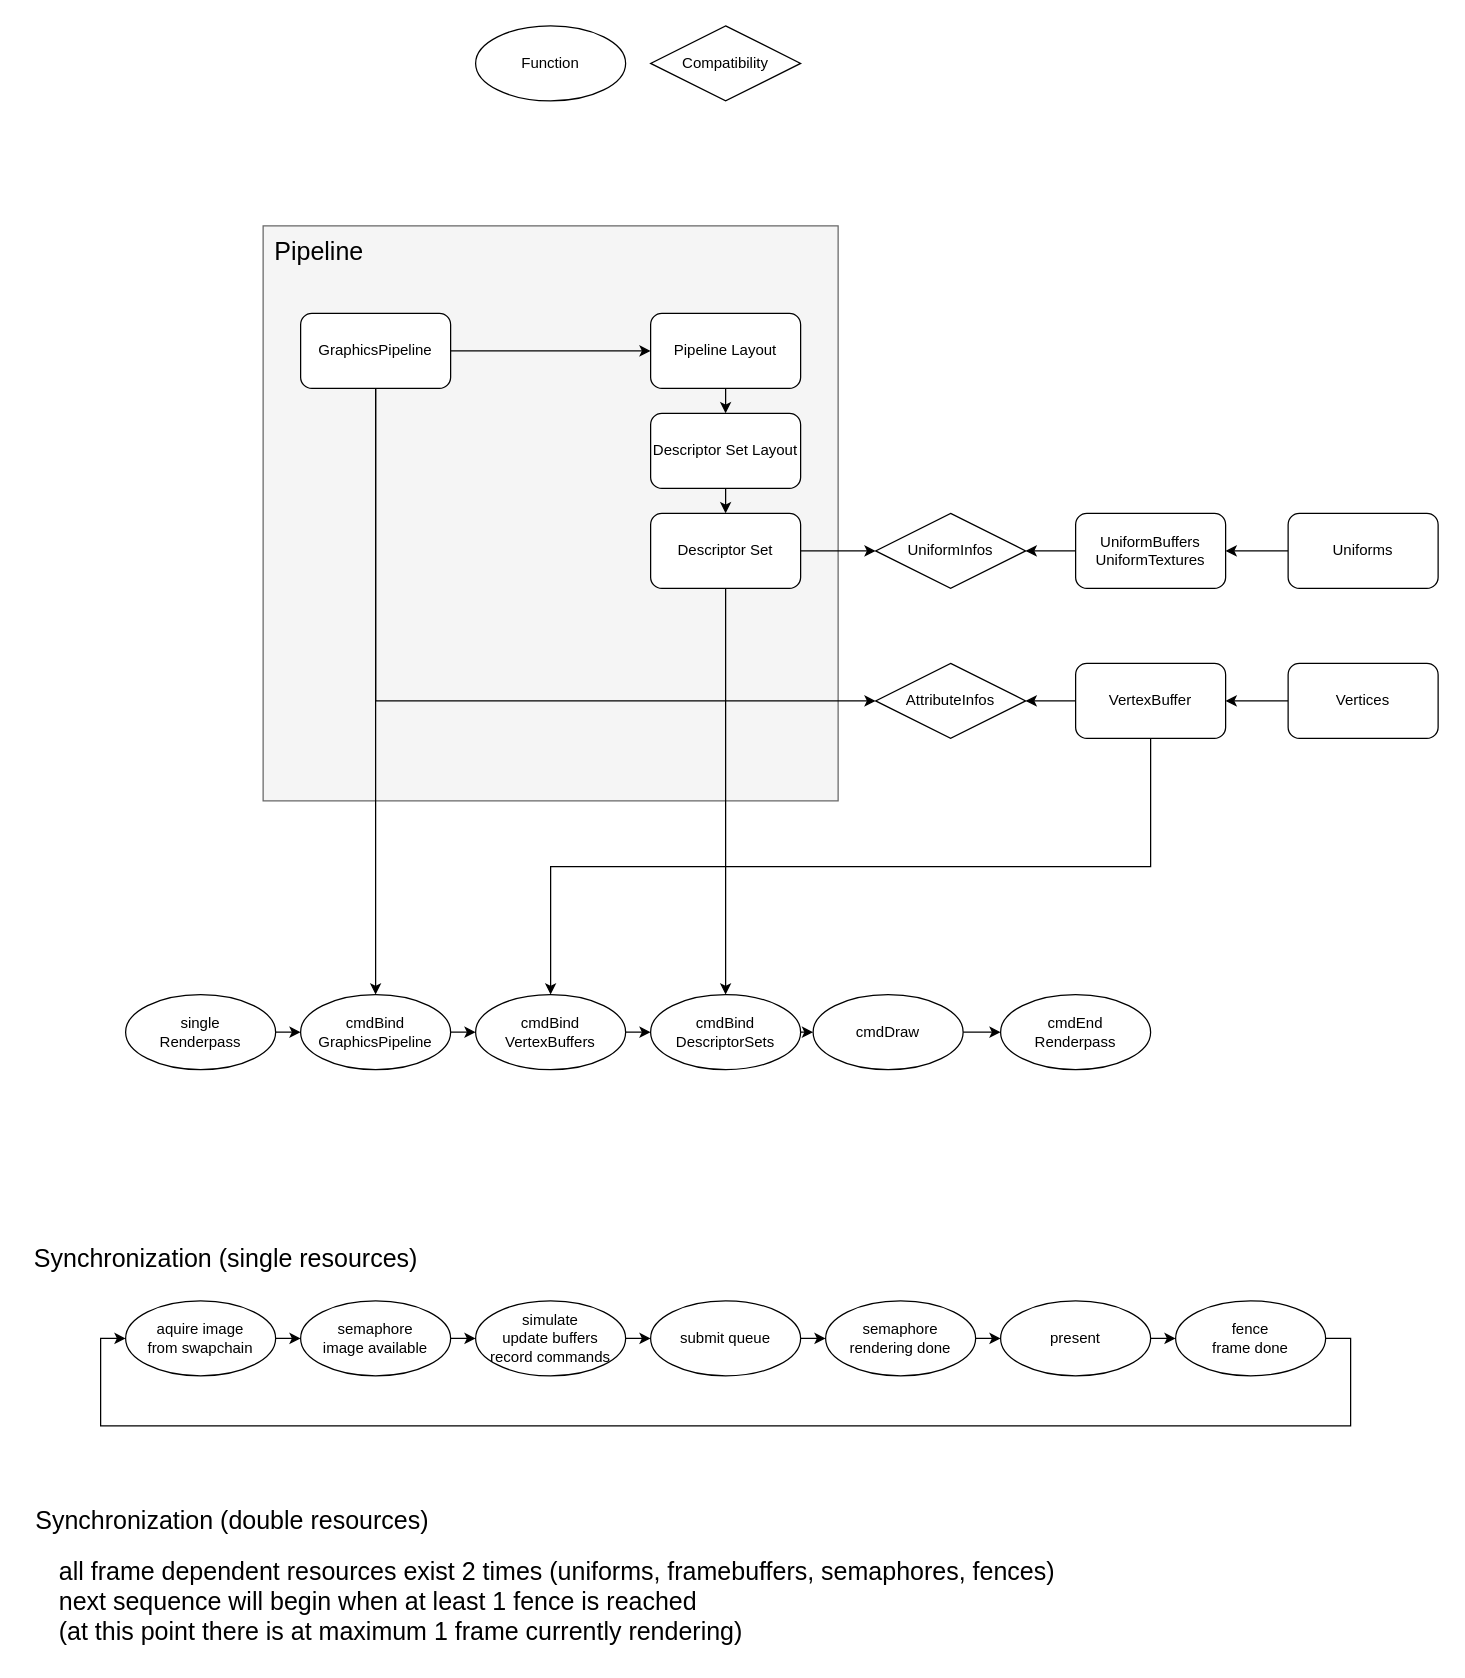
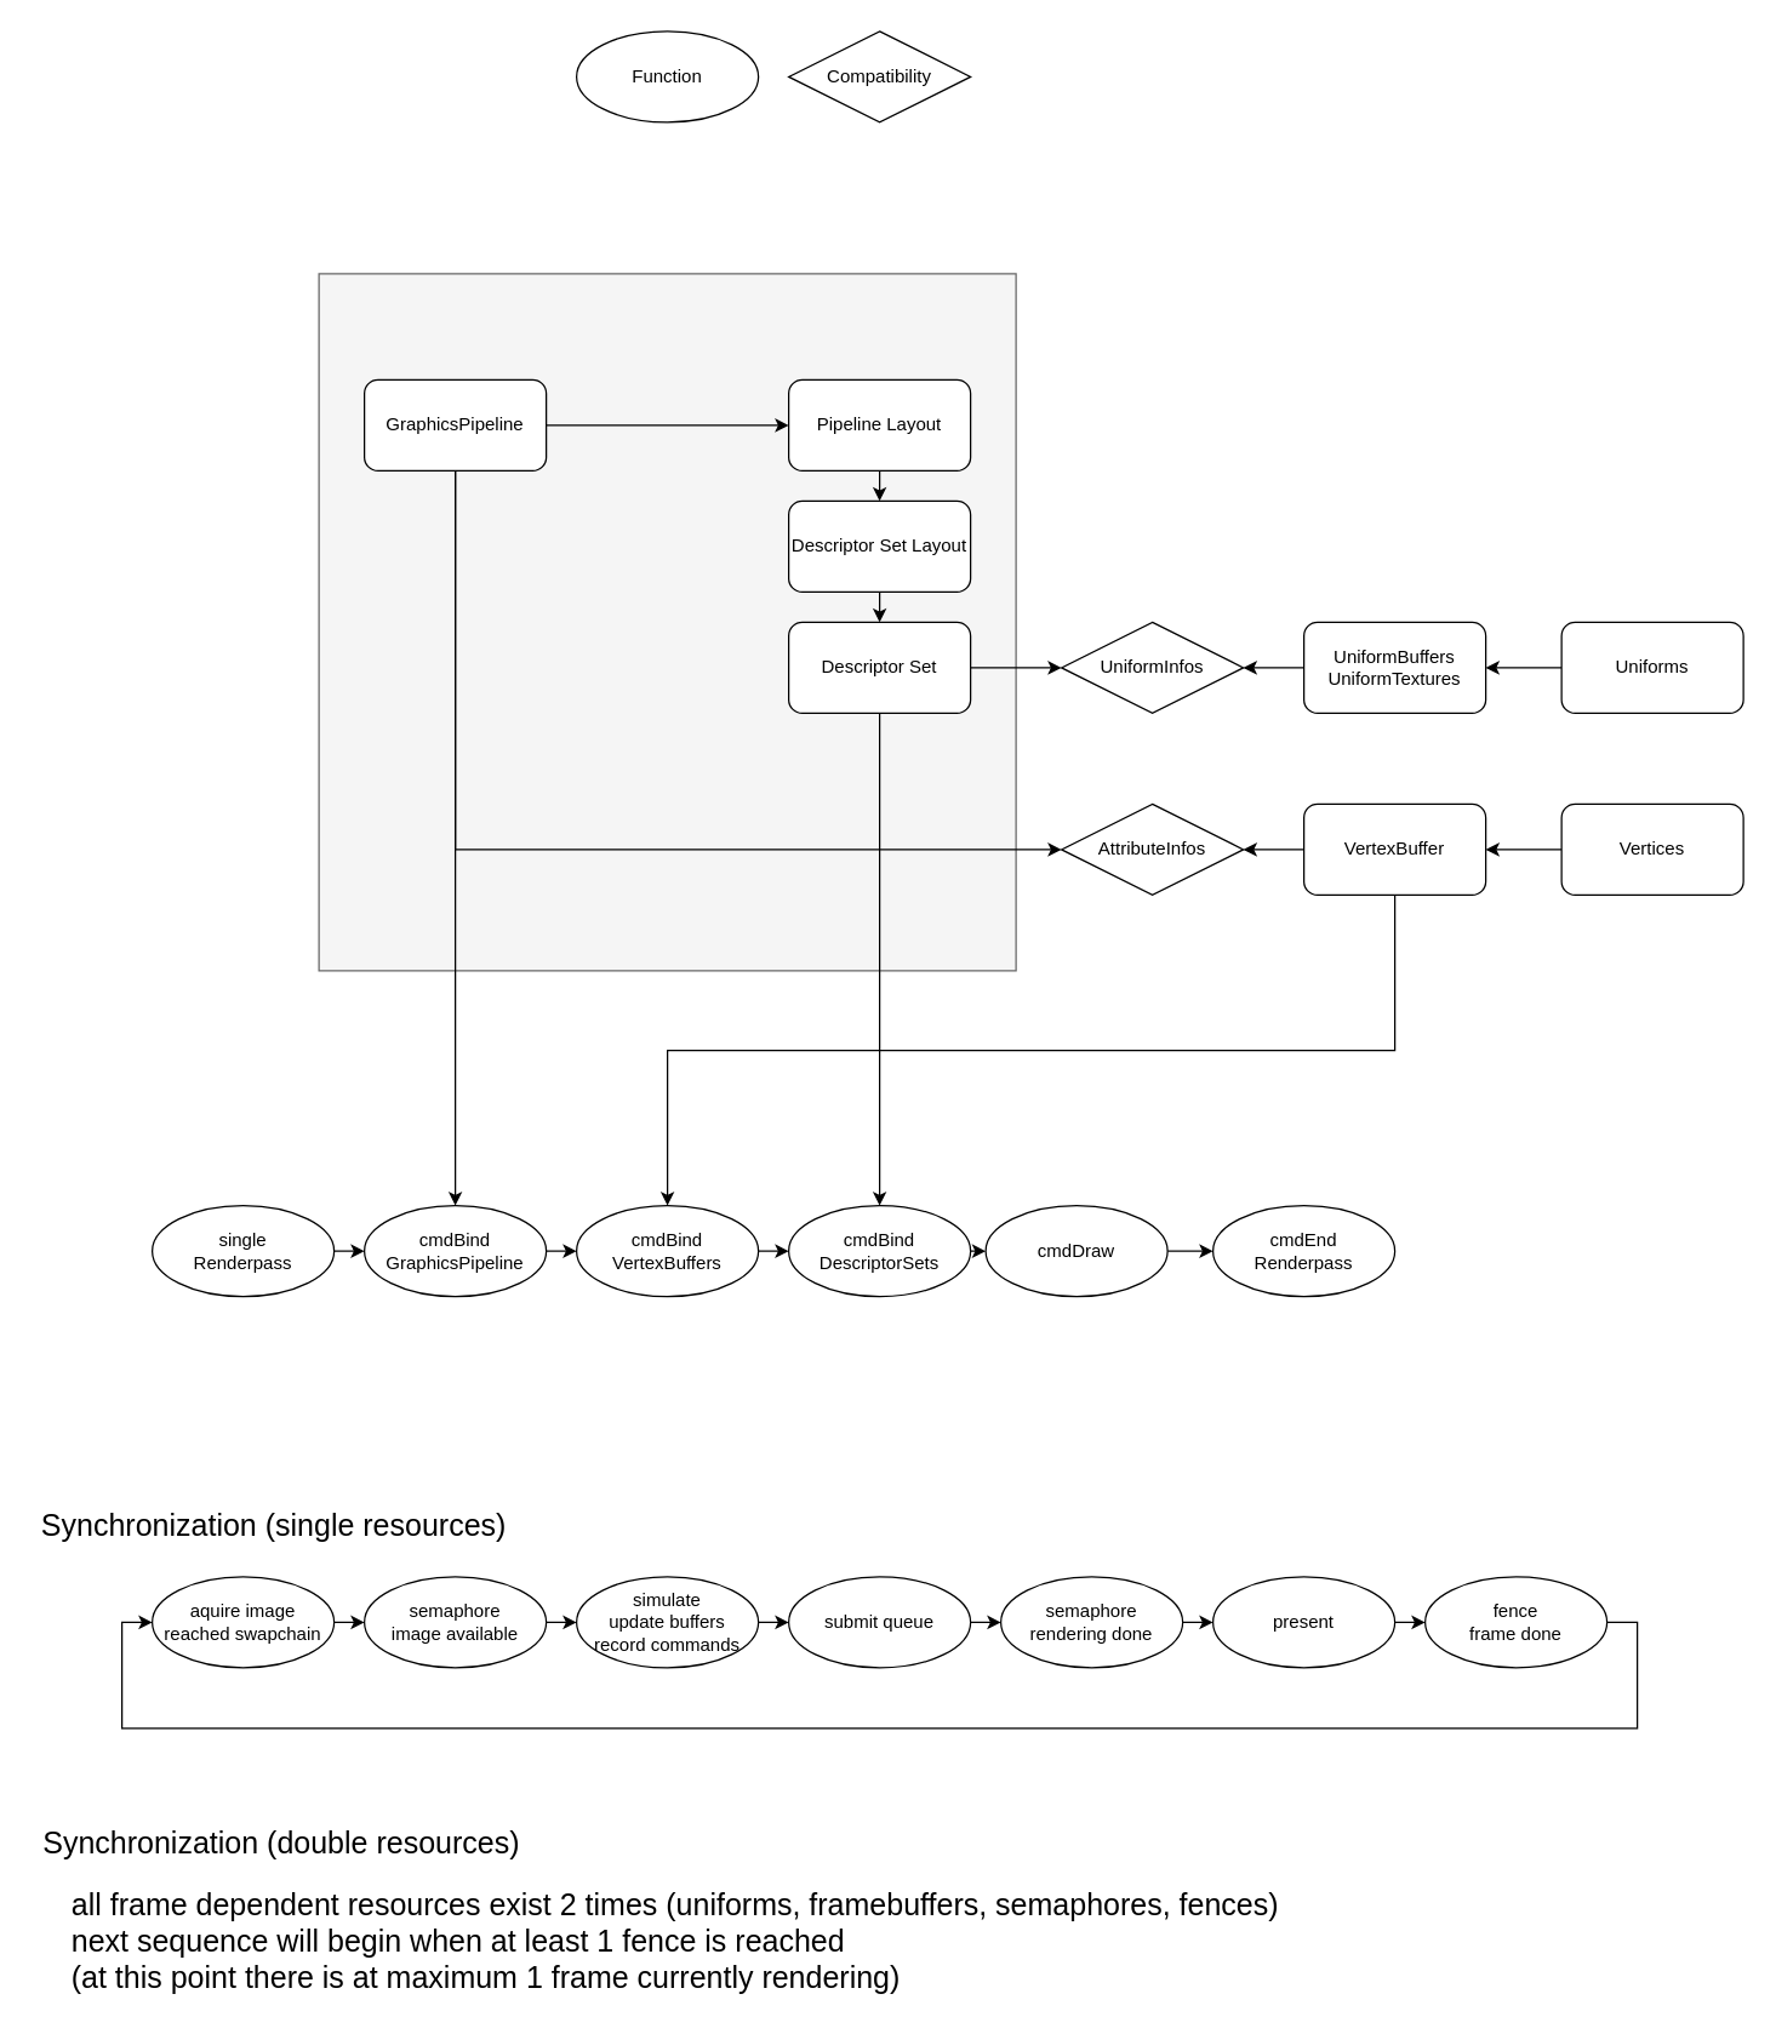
- <mxCell id="37" value="Pipeline" style="text;html=1;strokeColor=none;fillColor=none;align=center;verticalAlign=middle;whiteSpace=wrap;rounded=0;fontSize=20;" vertex="1" parent="1"><mxGeometry x="220" y="190" width="70" height="20" as="geometry" /></mxCell>
- <mxCell id="42" value="&lt;div&gt;aquire image&lt;/div&gt;&lt;div&gt;from swapchain&lt;br&gt;&lt;/div&gt;" style="ellipse;whiteSpace=wrap;html=1;" vertex="1" parent="1"><mxGeometry x="100" y="1040" width="120" height="60" as="geometry" /></mxCell>
+ <mxCell id="42" value="&lt;div&gt;aquire image&lt;/div&gt;&lt;div&gt;reached swapchain&lt;br&gt;&lt;/div&gt;" style="ellipse;whiteSpace=wrap;html=1;" vertex="1" parent="1"><mxGeometry x="100" y="1040" width="120" height="60" as="geometry" /></mxCell>
